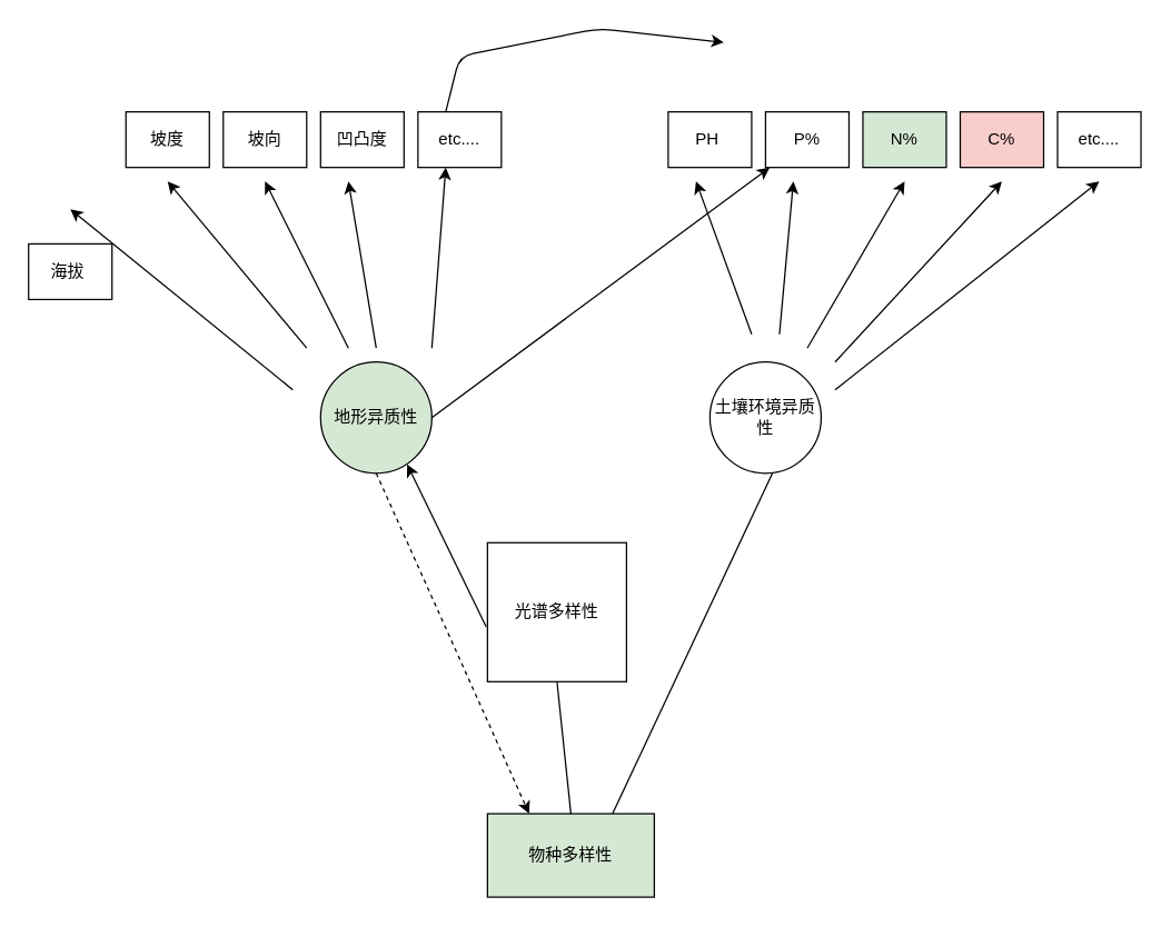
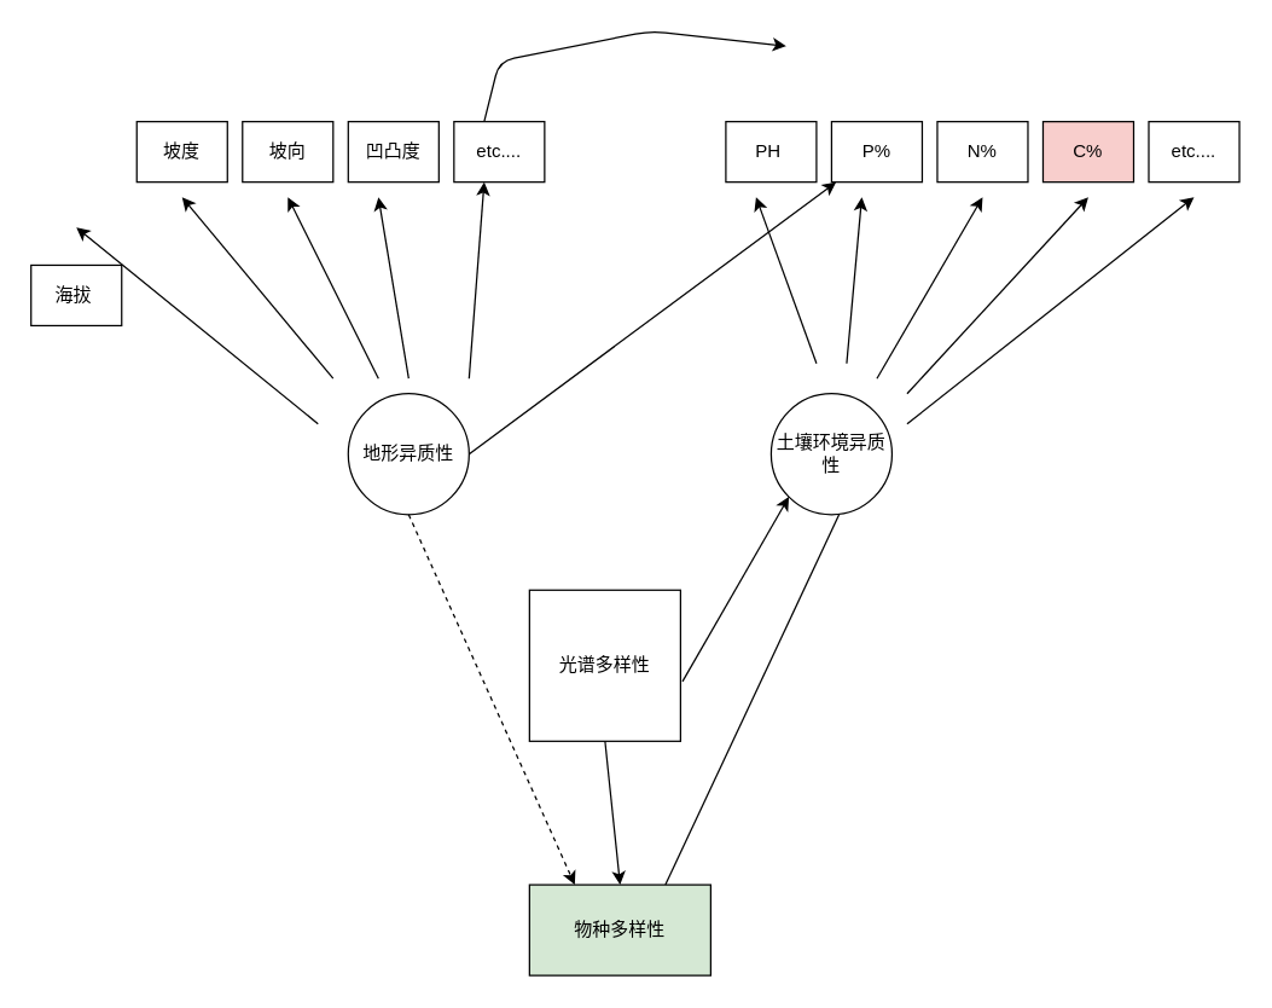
- <mxCell id="18" value="N%" style="rounded=0;whiteSpace=wrap;html=1;sketch=0;fillColor=#d5e8d4;" vertex="1" parent="1"><mxGeometry x="620" y="80" width="60" height="40" as="geometry" /></mxCell>
+ <mxCell id="18" value="N%" style="rounded=0;whiteSpace=wrap;html=1;sketch=0;" vertex="1" parent="1"><mxGeometry x="620" y="80" width="60" height="40" as="geometry" /></mxCell>
- <mxCell id="2" value="地形异质性" style="ellipse;whiteSpace=wrap;html=1;aspect=fixed;rounded=0;sketch=0;fillColor=#d5e8d4;" vertex="1" parent="1"><mxGeometry x="230" y="260" width="80" height="80" as="geometry" /></mxCell>
+ <mxCell id="2" value="地形异质性" style="ellipse;whiteSpace=wrap;html=1;aspect=fixed;rounded=0;sketch=0;" vertex="1" parent="1"><mxGeometry x="230" y="260" width="80" height="80" as="geometry" /></mxCell>
+ <mxCell id="9" value="" style="endArrow=classic;html=1;rounded=1;sketch=0;curved=0;entryX=0;entryY=1;entryDx=0;entryDy=0;exitX=1.013;exitY=0.605;exitDx=0;exitDy=0;exitPerimeter=0;" edge="1" parent="1" source="5" target="3"><mxGeometry width="50" height="50" relative="1" as="geometry"><mxPoint x="490" y="410" as="sourcePoint" /><mxPoint x="540" y="360" as="targetPoint" /></mxGeometry></mxCell>
- <mxCell id="6" value="" style="endArrow=classic;html=1;rounded=1;sketch=0;curved=0;entryX=0.778;entryY=0.92;entryDx=0;entryDy=0;exitX=-0.009;exitY=0.605;exitDx=0;exitDy=0;exitPerimeter=0;entryPerimeter=0;" edge="1" parent="1" source="5" target="2"><mxGeometry width="50" height="50" relative="1" as="geometry"><mxPoint x="270" y="450" as="sourcePoint" /><mxPoint x="320" y="400" as="targetPoint" /></mxGeometry></mxCell>
- <mxCell id="7" value="" style="endArrow=none;html=1;rounded=1;sketch=0;curved=0;entryX=0.5;entryY=0;entryDx=0;entryDy=0;exitX=0.5;exitY=1;exitDx=0;exitDy=0;" edge="1" parent="1" source="5" target="4"><mxGeometry width="50" height="50" relative="1" as="geometry"><mxPoint x="410.2" y="459.07" as="sourcePoint" /><mxPoint x="270" y="380.93" as="targetPoint" /></mxGeometry></mxCell>
+ <mxCell id="7" value="" style="endArrow=classic;html=1;rounded=1;sketch=0;curved=0;entryX=0.5;entryY=0;entryDx=0;entryDy=0;exitX=0.5;exitY=1;exitDx=0;exitDy=0;" edge="1" parent="1" source="5" target="4"><mxGeometry width="50" height="50" relative="1" as="geometry"><mxPoint x="410.2" y="459.07" as="sourcePoint" /><mxPoint x="270" y="380.93" as="targetPoint" /></mxGeometry></mxCell>
